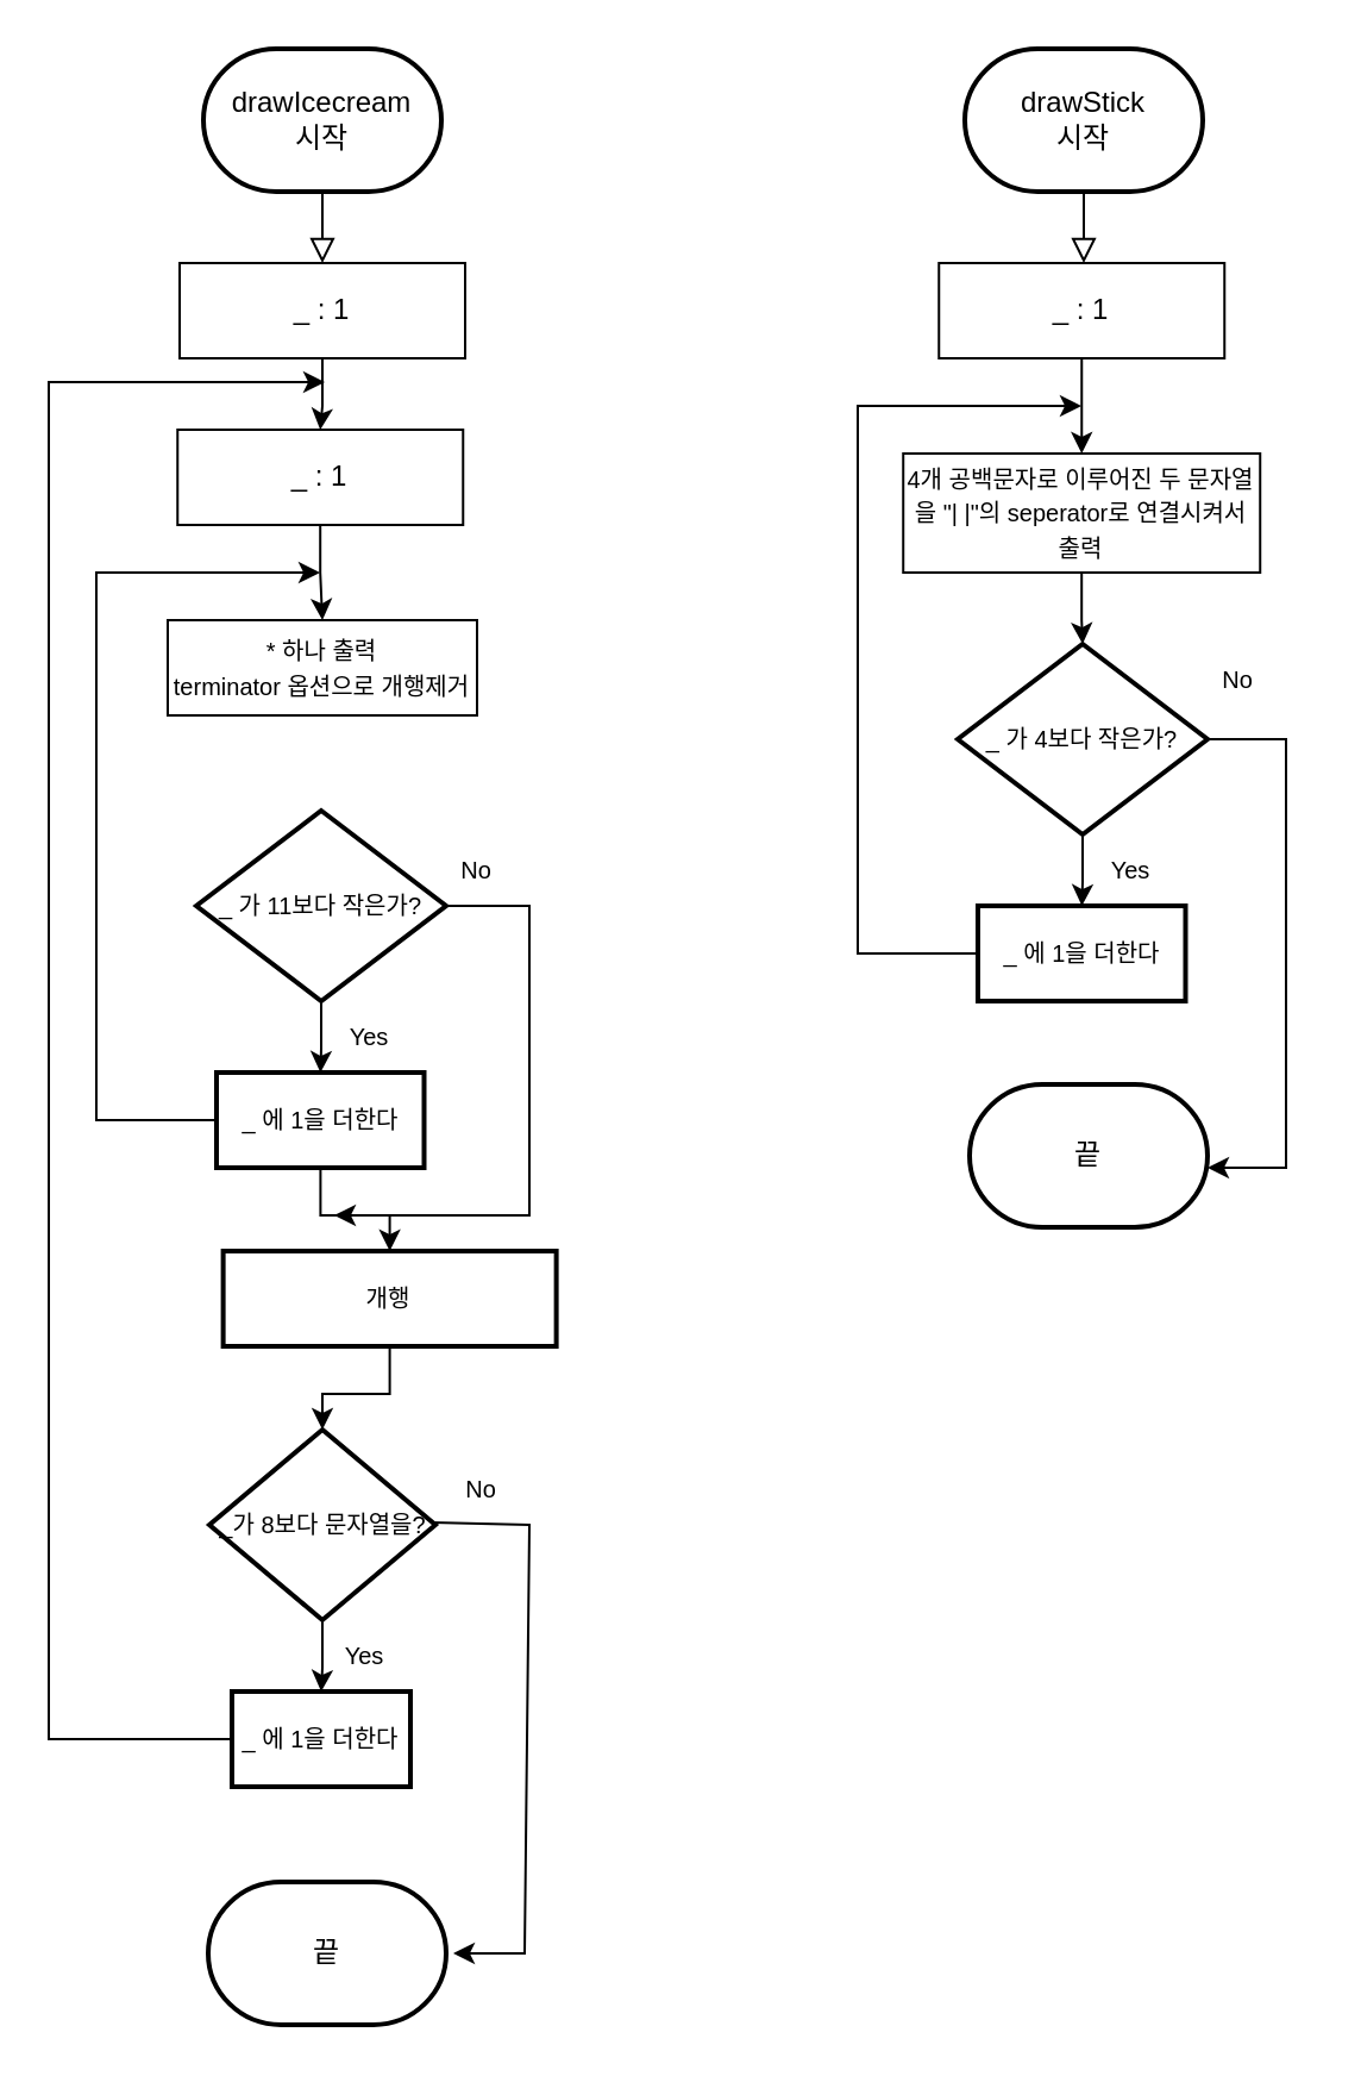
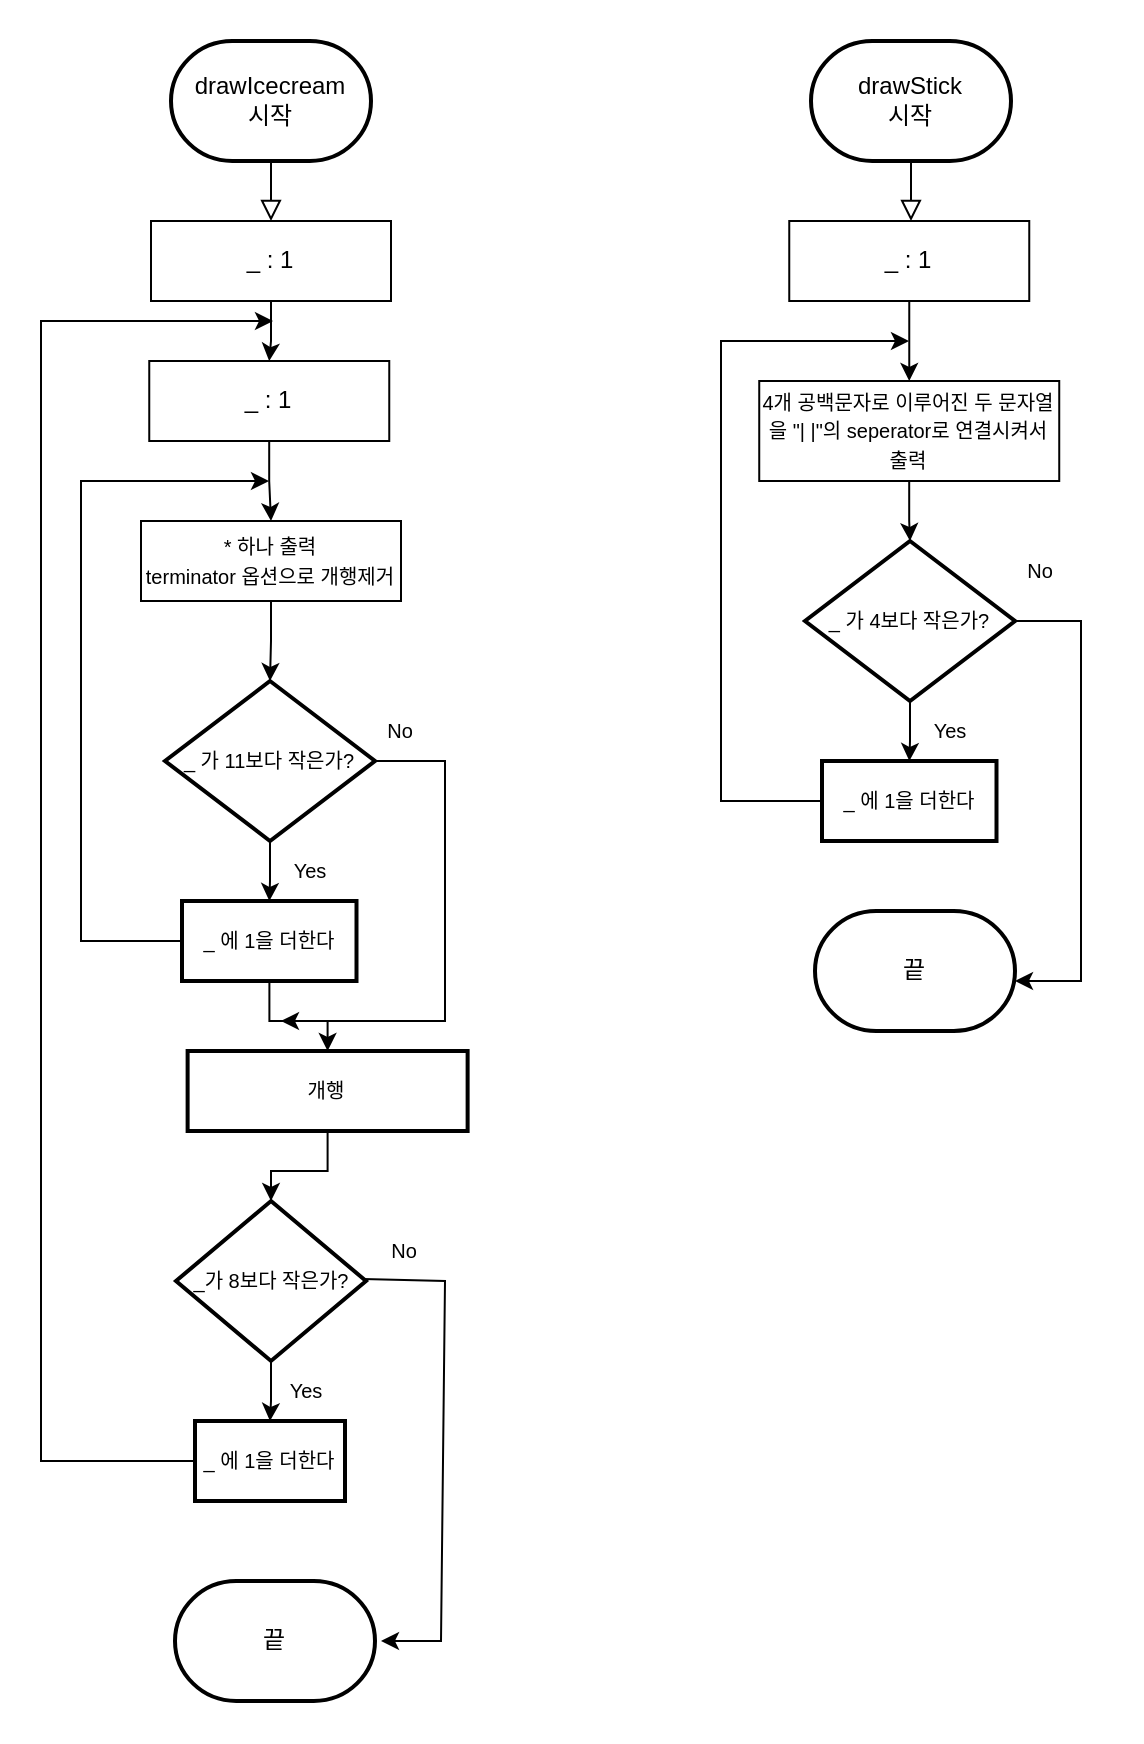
+ <mxCell id="9" value="" style="edgeStyle=orthogonalEdgeStyle;rounded=0;orthogonalLoop=1;jettySize=auto;html=1;fontSize=10;" edge="1" parent="1" source="10" target="12"><mxGeometry relative="1" as="geometry" /></mxCell>
- <mxCell id="22" value="_가 8보다 문자열을?" style="rhombus;whiteSpace=wrap;html=1;fontSize=10;strokeWidth=2;" vertex="1" parent="1"><mxGeometry x="87.5" y="600" width="95" height="80" as="geometry" /></mxCell>
+ <mxCell id="22" value="_가 8보다 작은가?" style="rhombus;whiteSpace=wrap;html=1;fontSize=10;strokeWidth=2;" vertex="1" parent="1"><mxGeometry x="87.5" y="600" width="95" height="80" as="geometry" /></mxCell>
